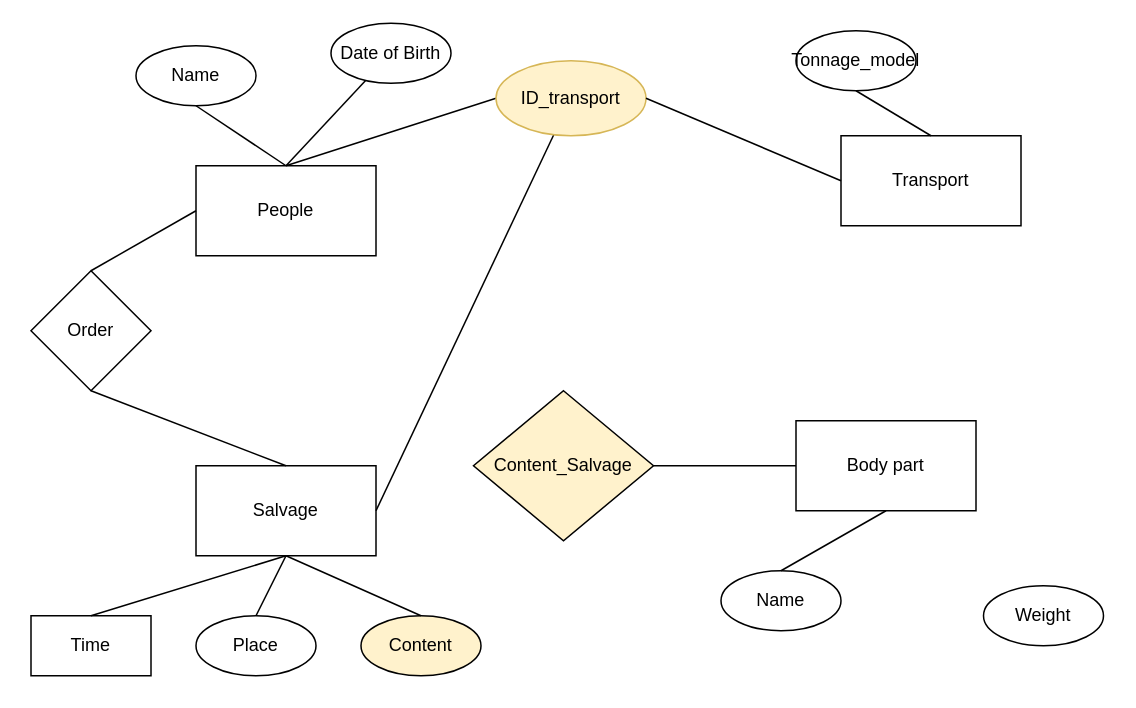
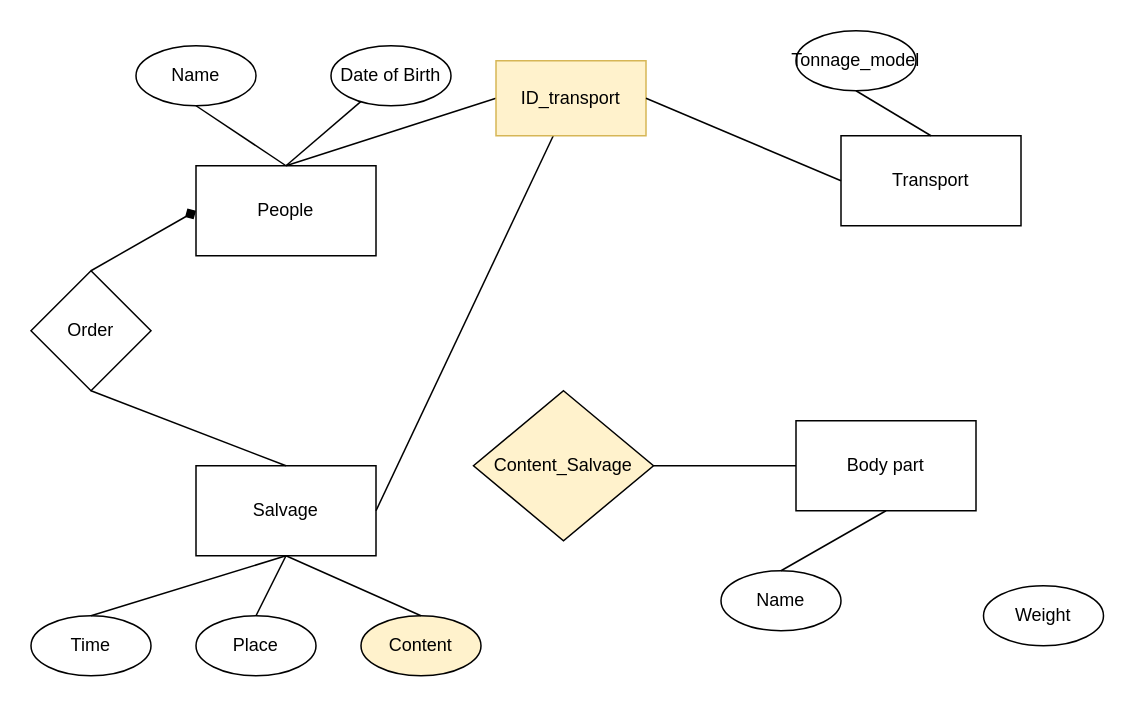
- <mxCell id="7" value="Date of Birth" style="ellipse;whiteSpace=wrap;html=1;" parent="1" vertex="1"><mxGeometry x="220" y="15" width="80" height="40" as="geometry" /></mxCell>
+ <mxCell id="7" value="Date of Birth" style="ellipse;whiteSpace=wrap;html=1;" parent="1" vertex="1"><mxGeometry x="220" y="30" width="80" height="40" as="geometry" /></mxCell>
- <mxCell id="28" value="ID_transport" style="ellipse;whiteSpace=wrap;html=1;fillColor=#fff2cc;strokeColor=#d6b656;" vertex="1" parent="1"><mxGeometry x="330" y="40" width="100" height="50" as="geometry" /></mxCell>
+ <mxCell id="28" value="ID_transport" style="whiteSpace=wrap;html=1;fillColor=#fff2cc;strokeColor=#d6b656;rounded=0;" vertex="1" parent="1"><mxGeometry x="330" y="40" width="100" height="50" as="geometry" /></mxCell>
- <mxCell id="23" value="" style="endArrow=none;html=1;rounded=0;exitX=0.5;exitY=0;exitDx=0;exitDy=0;entryX=0;entryY=0.5;entryDx=0;entryDy=0;" parent="1" source="21" target="2" edge="1"><mxGeometry width="50" height="50" relative="1" as="geometry"><mxPoint x="330" y="370" as="sourcePoint" /><mxPoint x="40" y="240" as="targetPoint" /></mxGeometry></mxCell>
+ <mxCell id="23" value="" style="endArrow=diamond;html=1;rounded=0;exitX=0.5;exitY=0;exitDx=0;exitDy=0;entryX=0;entryY=0.5;entryDx=0;entryDy=0;" parent="1" source="21" target="2" edge="1"><mxGeometry width="50" height="50" relative="1" as="geometry"><mxPoint x="330" y="370" as="sourcePoint" /><mxPoint x="40" y="240" as="targetPoint" /></mxGeometry></mxCell>
- <mxCell id="13" value="Time" style="whiteSpace=wrap;html=1;rounded=0;" parent="1" vertex="1"><mxGeometry x="20" y="410" width="80" height="40" as="geometry" /></mxCell>
+ <mxCell id="13" value="Time" style="ellipse;whiteSpace=wrap;html=1;" parent="1" vertex="1"><mxGeometry x="20" y="410" width="80" height="40" as="geometry" /></mxCell>
